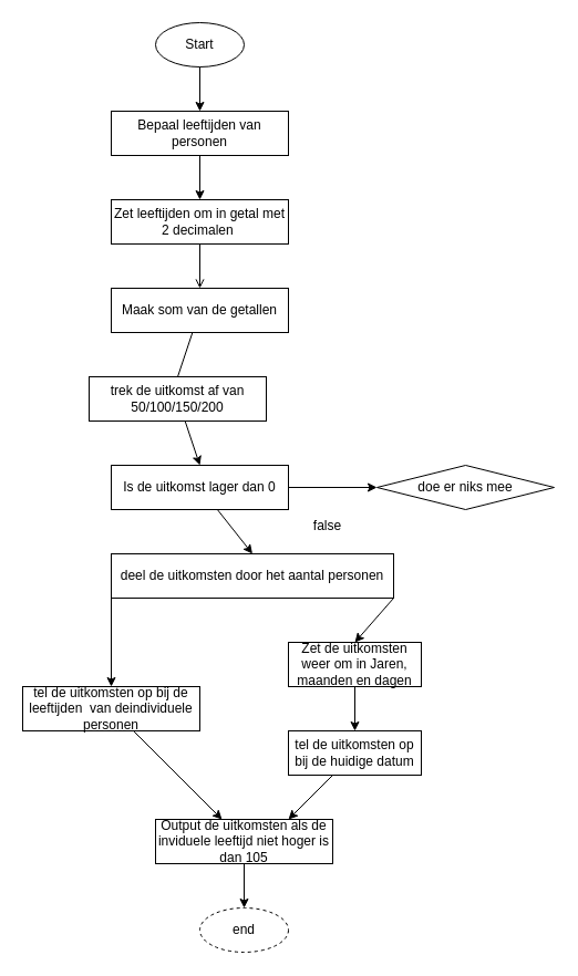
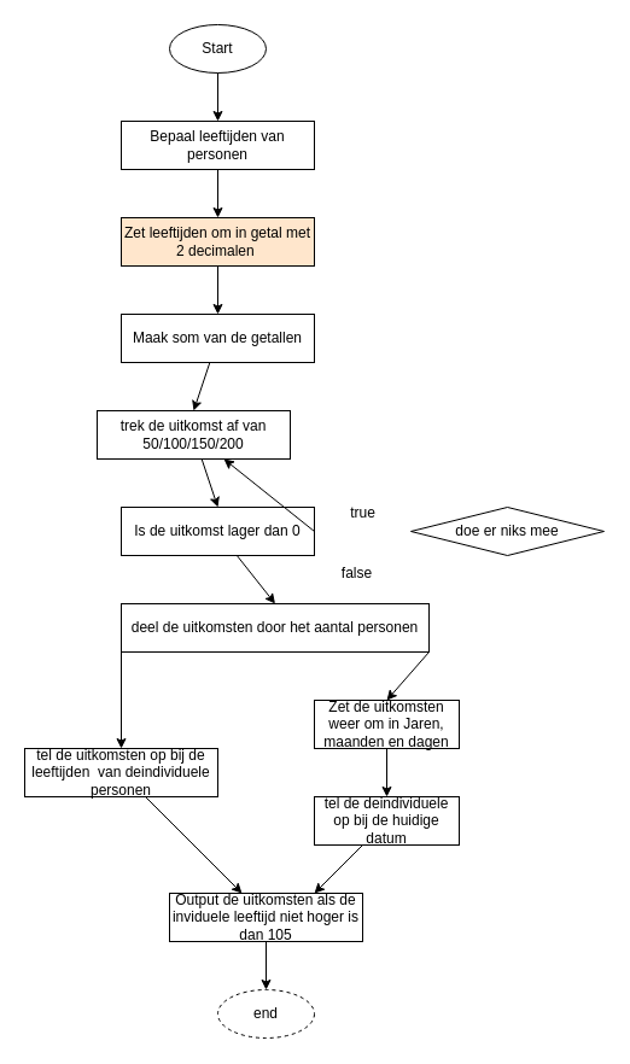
- <mxCell id="7" value="Zet leeftijden om in getal met 2 decimalen&amp;nbsp;" style="rounded=0;whiteSpace=wrap;html=1;" vertex="1" parent="1"><mxGeometry x="100" y="180" width="160" height="40" as="geometry" /></mxCell>
+ <mxCell id="7" value="Zet leeftijden om in getal met 2 decimalen&amp;nbsp;" style="rounded=0;whiteSpace=wrap;html=1;fillColor=#ffe6cc;" vertex="1" parent="1"><mxGeometry x="100" y="180" width="160" height="40" as="geometry" /></mxCell>
- <mxCell id="6" style="edgeStyle=none;html=1;endArrow=open;" edge="1" parent="1" source="7" target="9"><mxGeometry relative="1" as="geometry" /></mxCell>
+ <mxCell id="6" style="edgeStyle=none;html=1;" edge="1" parent="1" source="7" target="9"><mxGeometry relative="1" as="geometry" /></mxCell>
- <mxCell id="8" style="edgeStyle=none;html=1;entryX=0.5;entryY=0;entryDx=0;entryDy=0;endArrow=none;" edge="1" parent="1" source="9" target="11"><mxGeometry relative="1" as="geometry" /></mxCell>
+ <mxCell id="8" style="edgeStyle=none;html=1;entryX=0.5;entryY=0;entryDx=0;entryDy=0;" edge="1" parent="1" source="9" target="11"><mxGeometry relative="1" as="geometry" /></mxCell>
+ <mxCell id="16" value="true" style="text;html=1;align=center;verticalAlign=middle;resizable=0;points=[];autosize=1;strokeColor=none;fillColor=none;" vertex="1" parent="1"><mxGeometry x="280" y="410" width="40" height="30" as="geometry" /></mxCell>
- <mxCell id="15" value="" style="endArrow=classic;html=1;exitX=1;exitY=0.5;exitDx=0;exitDy=0;entryX=0;entryY=0.5;entryDx=0;entryDy=0;" edge="1" parent="1" source="13" target="14"><mxGeometry width="50" height="50" relative="1" as="geometry"><mxPoint x="360" y="380" as="sourcePoint" /><mxPoint x="410" y="330" as="targetPoint" /></mxGeometry></mxCell>
+ <mxCell id="15" value="" style="endArrow=classic;html=1;exitX=1;exitY=0.5;exitDx=0;exitDy=0;" edge="1" parent="1" source="13" target="11"><mxGeometry width="50" height="50" relative="1" as="geometry"><mxPoint x="360" y="380" as="sourcePoint" /><mxPoint x="410" y="330" as="targetPoint" /></mxGeometry></mxCell>
- <mxCell id="26" value="tel de uitkomsten op bij de huidige datum" style="rounded=0;whiteSpace=wrap;html=1;" vertex="1" parent="1"><mxGeometry x="260" y="660" width="120" height="40" as="geometry" /></mxCell>
+ <mxCell id="26" value="tel de deindividuele op bij de huidige datum" style="rounded=0;whiteSpace=wrap;html=1;" vertex="1" parent="1"><mxGeometry x="260" y="660" width="120" height="40" as="geometry" /></mxCell>
